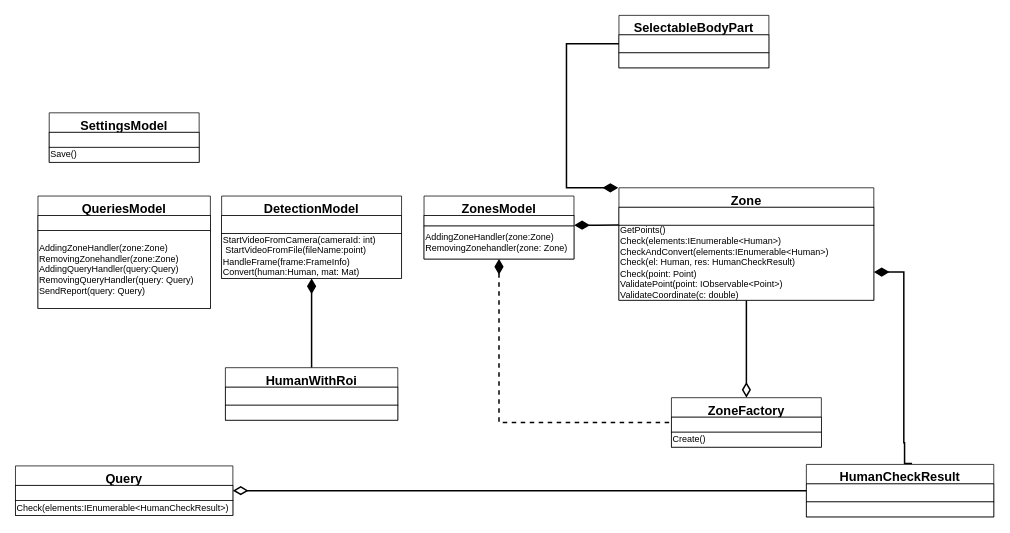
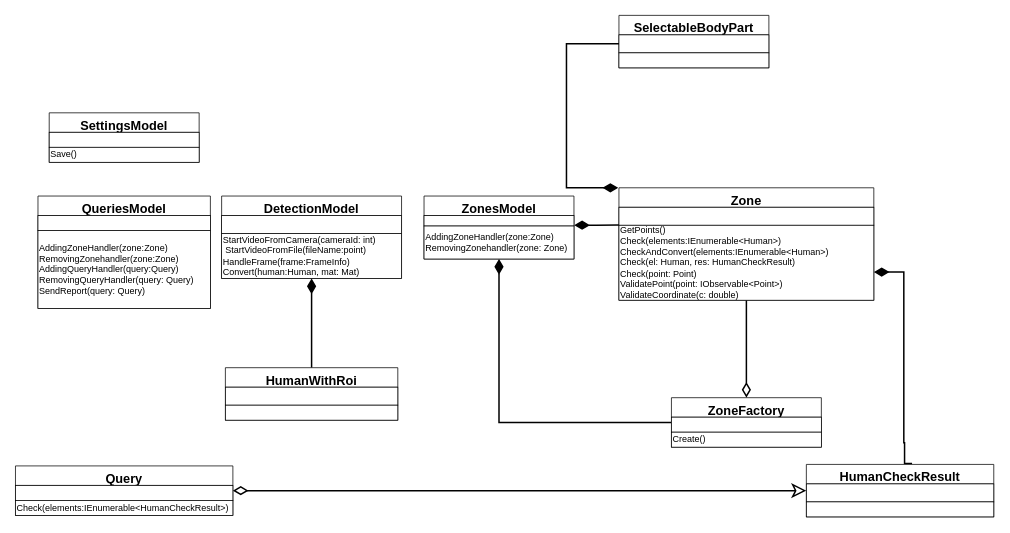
- <mxCell id="4" value=" " style="edgeStyle=orthogonalEdgeStyle;rounded=0;orthogonalLoop=1;jettySize=auto;html=1;exitX=0.5;exitY=1;exitDx=0;exitDy=0;entryX=0;entryY=0.5;entryDx=0;entryDy=0;fontFamily=Helvetica;fontSize=18;fontColor=default;endArrow=none;endFill=0;startSize=15;endSize=13;strokeWidth=2;startArrow=diamondThin;startFill=1;dashed=1;" parent="1" source="5" target="9" edge="1"><mxGeometry relative="1" as="geometry" /></mxCell>
+ <mxCell id="4" value=" " style="edgeStyle=orthogonalEdgeStyle;rounded=0;orthogonalLoop=1;jettySize=auto;html=1;exitX=0.5;exitY=1;exitDx=0;exitDy=0;entryX=0;entryY=0.5;entryDx=0;entryDy=0;fontFamily=Helvetica;fontSize=18;fontColor=default;endArrow=none;endFill=0;startSize=15;endSize=13;strokeWidth=2;startArrow=diamondThin;startFill=1;" parent="1" source="5" target="9" edge="1"><mxGeometry relative="1" as="geometry" /></mxCell>
- <mxCell id="34" value=" " style="edgeStyle=orthogonalEdgeStyle;rounded=0;orthogonalLoop=1;jettySize=auto;html=1;exitX=1;exitY=0.5;exitDx=0;exitDy=0;entryX=0;entryY=0.5;entryDx=0;entryDy=0;fontSize=17;endArrow=none;endFill=0;startSize=15;endSize=14;strokeWidth=2;startArrow=diamondThin;startFill=0;" parent="1" source="35" target="28" edge="1"><mxGeometry relative="1" as="geometry" /></mxCell>
+ <mxCell id="34" value=" " style="edgeStyle=orthogonalEdgeStyle;rounded=0;orthogonalLoop=1;jettySize=auto;html=1;exitX=1;exitY=0.5;exitDx=0;exitDy=0;entryX=0;entryY=0.5;entryDx=0;entryDy=0;fontSize=17;endArrow=classic;endFill=0;startSize=15;endSize=14;strokeWidth=2;startArrow=diamondThin;startFill=0;" parent="1" source="35" target="28" edge="1"><mxGeometry relative="1" as="geometry" /></mxCell>
